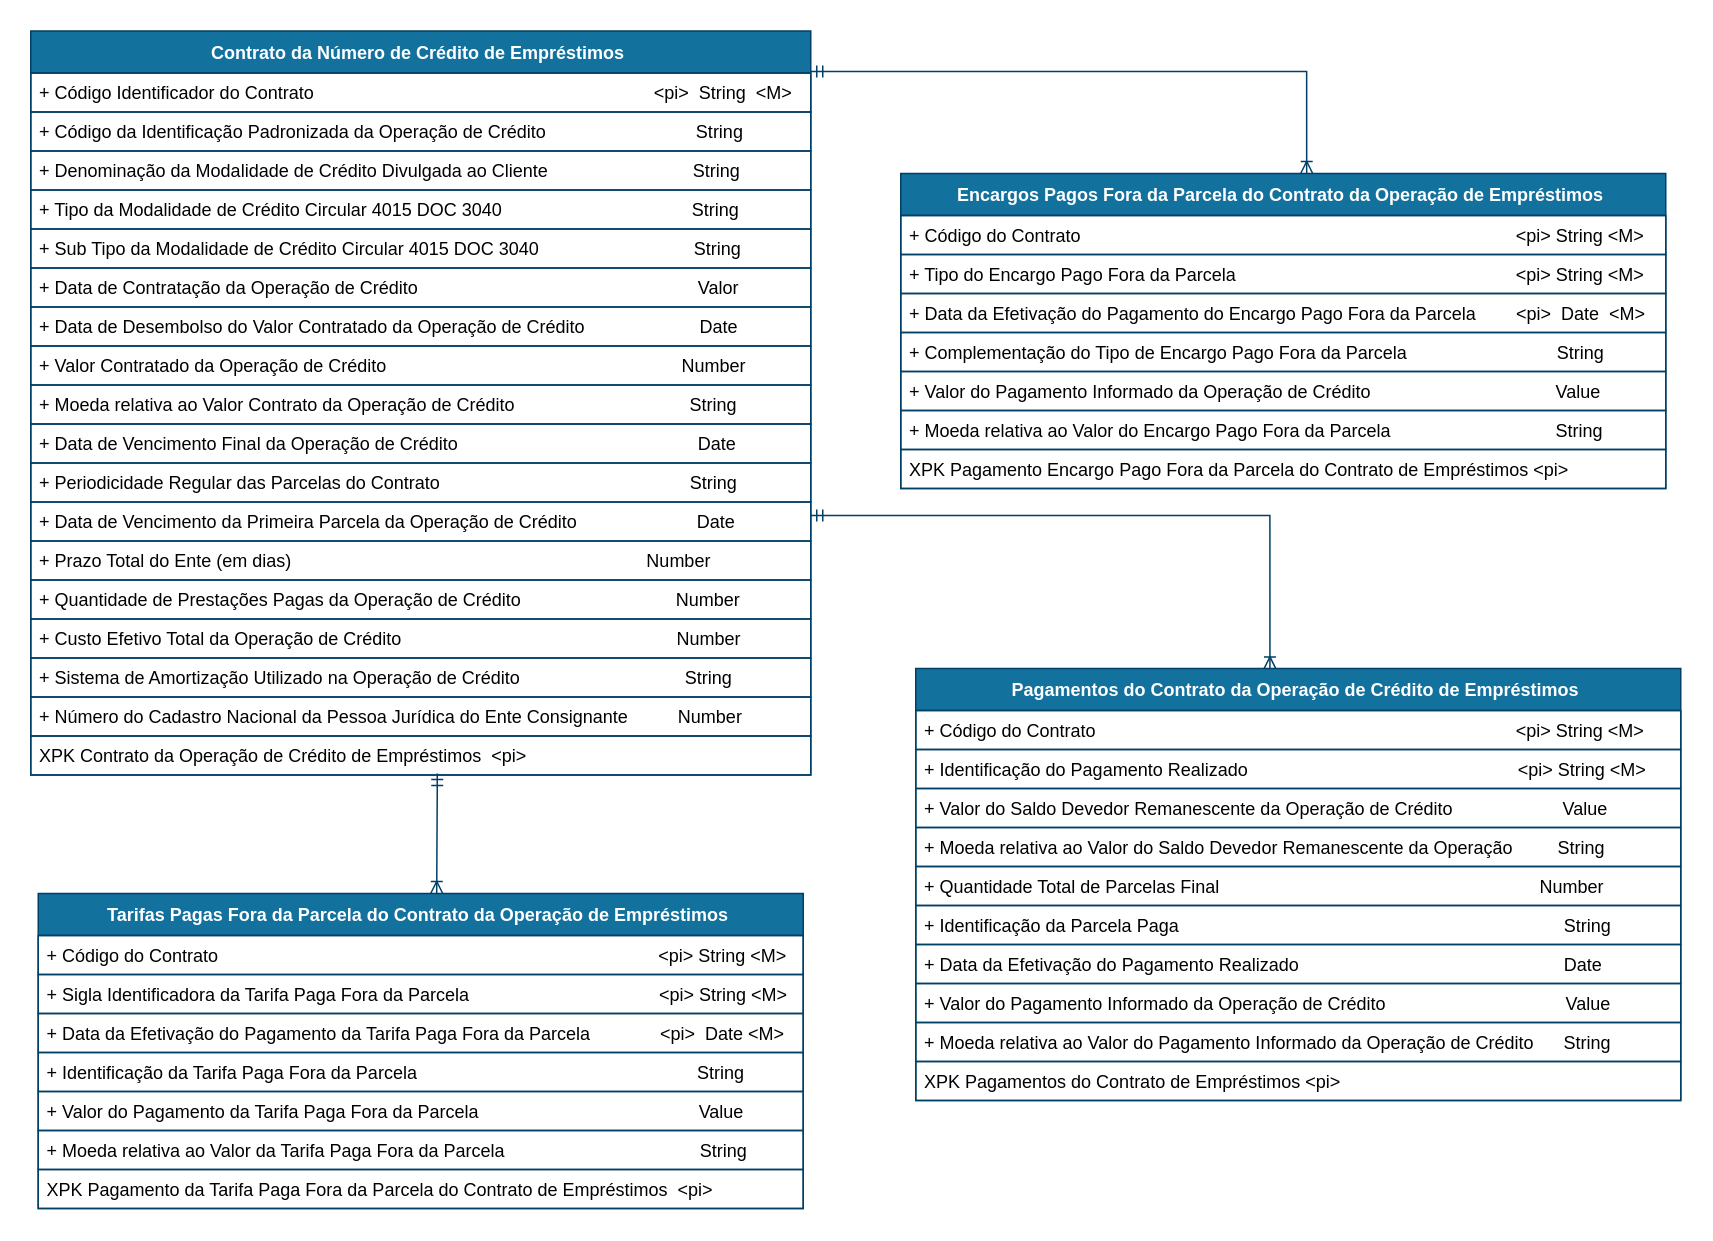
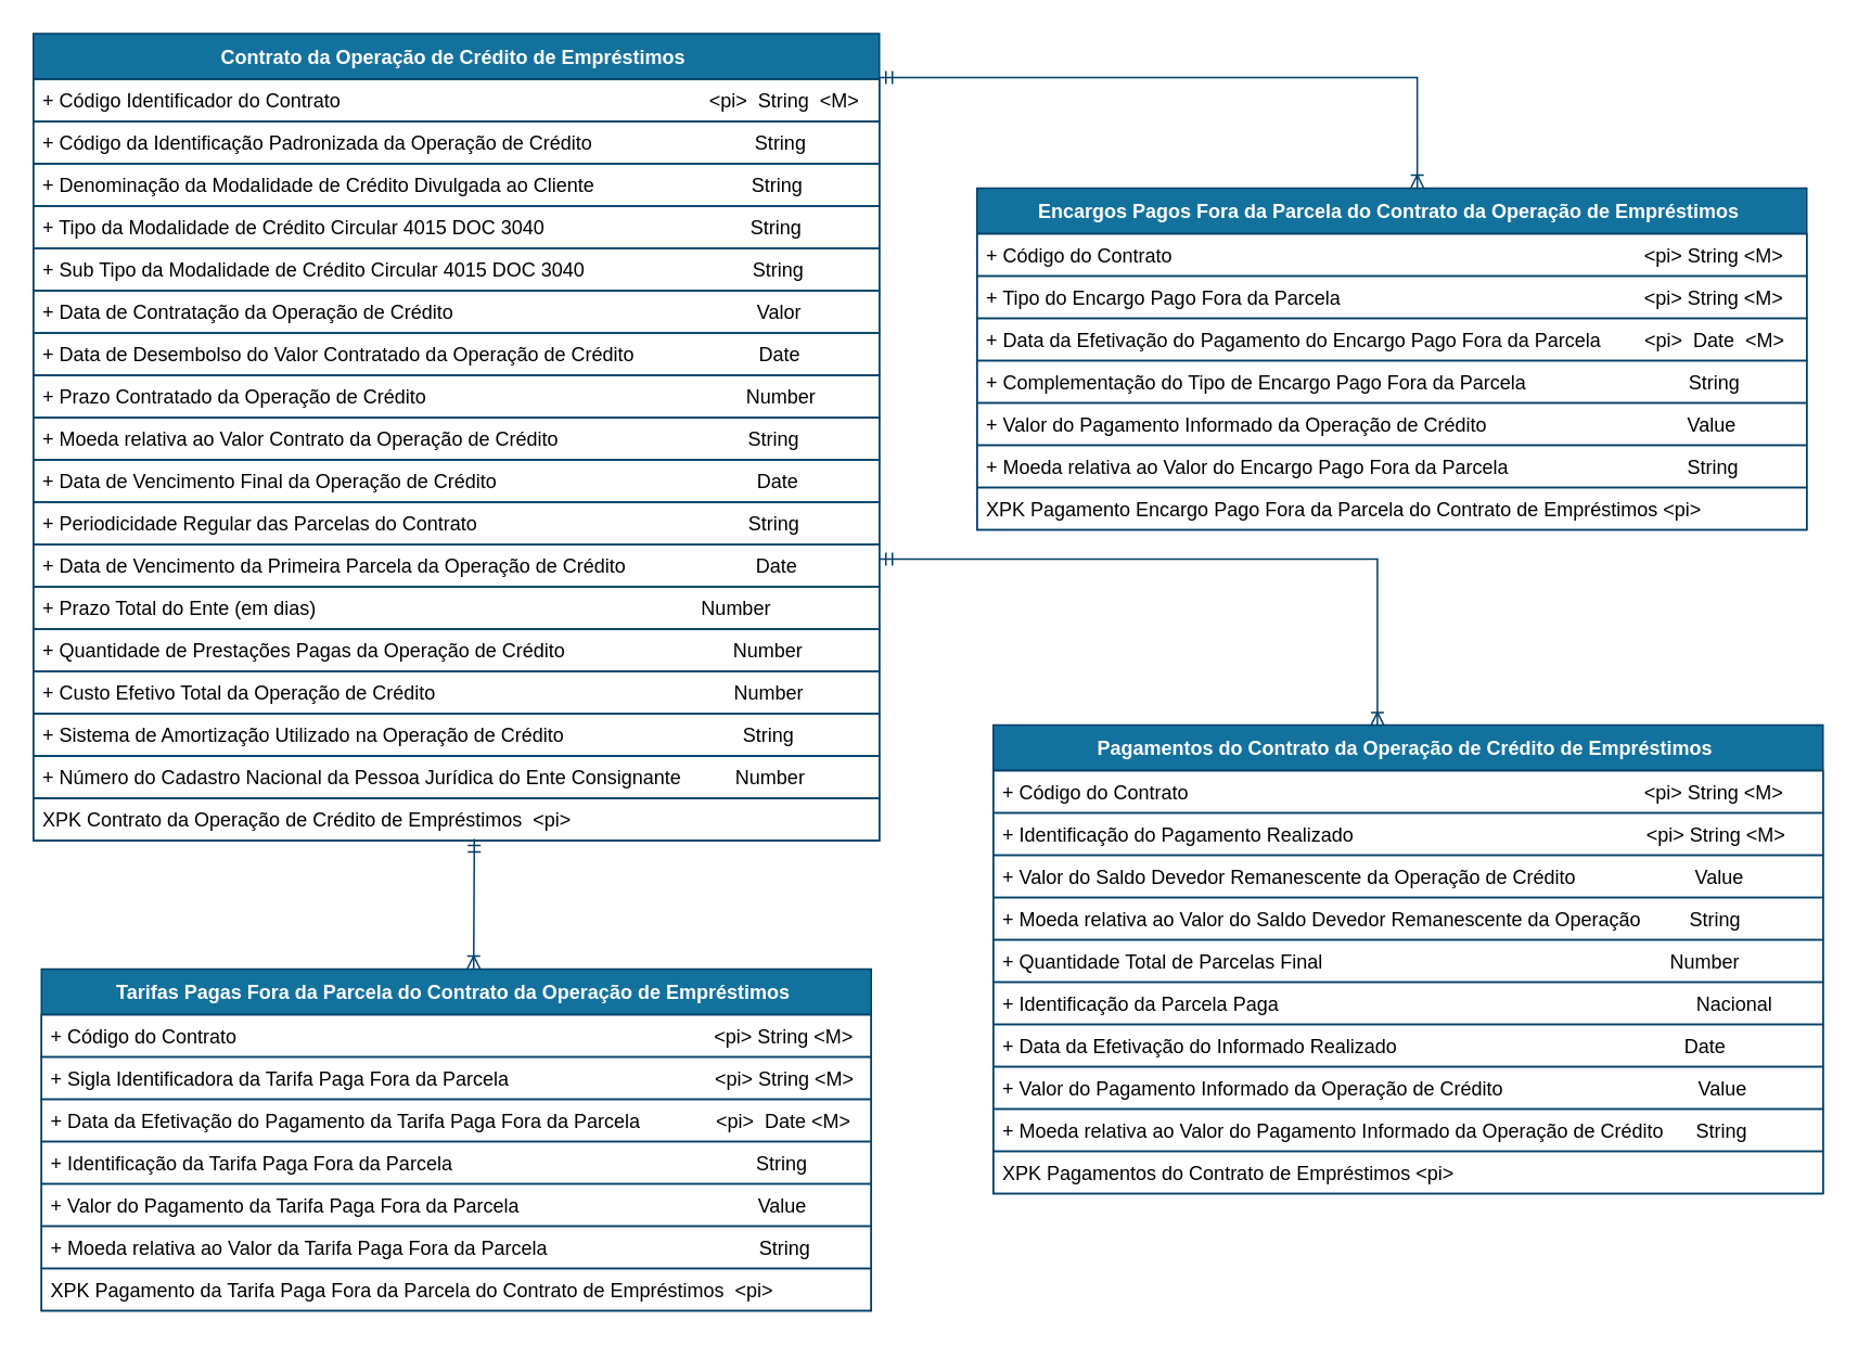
- <mxCell id="11" value="Contrato da Número de Crédito de Empréstimos " style="swimlane;fontStyle=1;childLayout=stackLayout;horizontal=1;startSize=28;horizontalStack=0;resizeParent=1;resizeParentMax=0;resizeLast=0;collapsible=1;marginBottom=0;rounded=0;shadow=0;comic=0;sketch=0;align=center;html=0;autosize=1;fillColor=#13719E;strokeColor=#003F66;fontColor=#FFFFFF;" vertex="1" parent="1"><mxGeometry x="20" y="20" width="520" height="496" as="geometry" /></mxCell>
+ <mxCell id="11" value="Contrato da Operação de Crédito de Empréstimos " style="swimlane;fontStyle=1;childLayout=stackLayout;horizontal=1;startSize=28;horizontalStack=0;resizeParent=1;resizeParentMax=0;resizeLast=0;collapsible=1;marginBottom=0;rounded=0;shadow=0;comic=0;sketch=0;align=center;html=0;autosize=1;fillColor=#13719E;strokeColor=#003F66;fontColor=#FFFFFF;" vertex="1" parent="1"><mxGeometry x="20" y="20" width="520" height="496" as="geometry" /></mxCell>
- <mxCell id="19" value="+ Valor Contratado da Operação de Crédito                                                           Number" style="text;fillColor=none;align=left;verticalAlign=top;spacingLeft=4;spacingRight=4;overflow=hidden;rotatable=0;points=[[0,0.5],[1,0.5]];portConstraint=eastwest;strokeColor=#003F66;" vertex="1" parent="11"><mxGeometry y="210" width="520" height="26" as="geometry" /></mxCell>
+ <mxCell id="19" value="+ Prazo Contratado da Operação de Crédito                                                           Number" style="text;fillColor=none;align=left;verticalAlign=top;spacingLeft=4;spacingRight=4;overflow=hidden;rotatable=0;points=[[0,0.5],[1,0.5]];portConstraint=eastwest;strokeColor=#003F66;" vertex="1" parent="11"><mxGeometry y="210" width="520" height="26" as="geometry" /></mxCell>
- <mxCell id="37" value="+ Identificação da Parcela Paga                                                                             String  " style="text;fillColor=none;align=left;verticalAlign=top;spacingLeft=4;spacingRight=4;overflow=hidden;rotatable=0;points=[[0,0.5],[1,0.5]];portConstraint=eastwest;strokeColor=#003F66;" vertex="1" parent="31"><mxGeometry y="158" width="510" height="26" as="geometry" /></mxCell>
+ <mxCell id="37" value="+ Identificação da Parcela Paga                                                                             Nacional  " style="text;fillColor=none;align=left;verticalAlign=top;spacingLeft=4;spacingRight=4;overflow=hidden;rotatable=0;points=[[0,0.5],[1,0.5]];portConstraint=eastwest;strokeColor=#003F66;" vertex="1" parent="31"><mxGeometry y="158" width="510" height="26" as="geometry" /></mxCell>
- <mxCell id="38" value="+ Data da Efetivação do Pagamento Realizado                                                     Date" style="text;fillColor=none;align=left;verticalAlign=top;spacingLeft=4;spacingRight=4;overflow=hidden;rotatable=0;points=[[0,0.5],[1,0.5]];portConstraint=eastwest;strokeColor=#003F66;" vertex="1" parent="31"><mxGeometry y="184" width="510" height="26" as="geometry" /></mxCell>
+ <mxCell id="38" value="+ Data da Efetivação do Informado Realizado                                                     Date" style="text;fillColor=none;align=left;verticalAlign=top;spacingLeft=4;spacingRight=4;overflow=hidden;rotatable=0;points=[[0,0.5],[1,0.5]];portConstraint=eastwest;strokeColor=#003F66;" vertex="1" parent="31"><mxGeometry y="184" width="510" height="26" as="geometry" /></mxCell>
